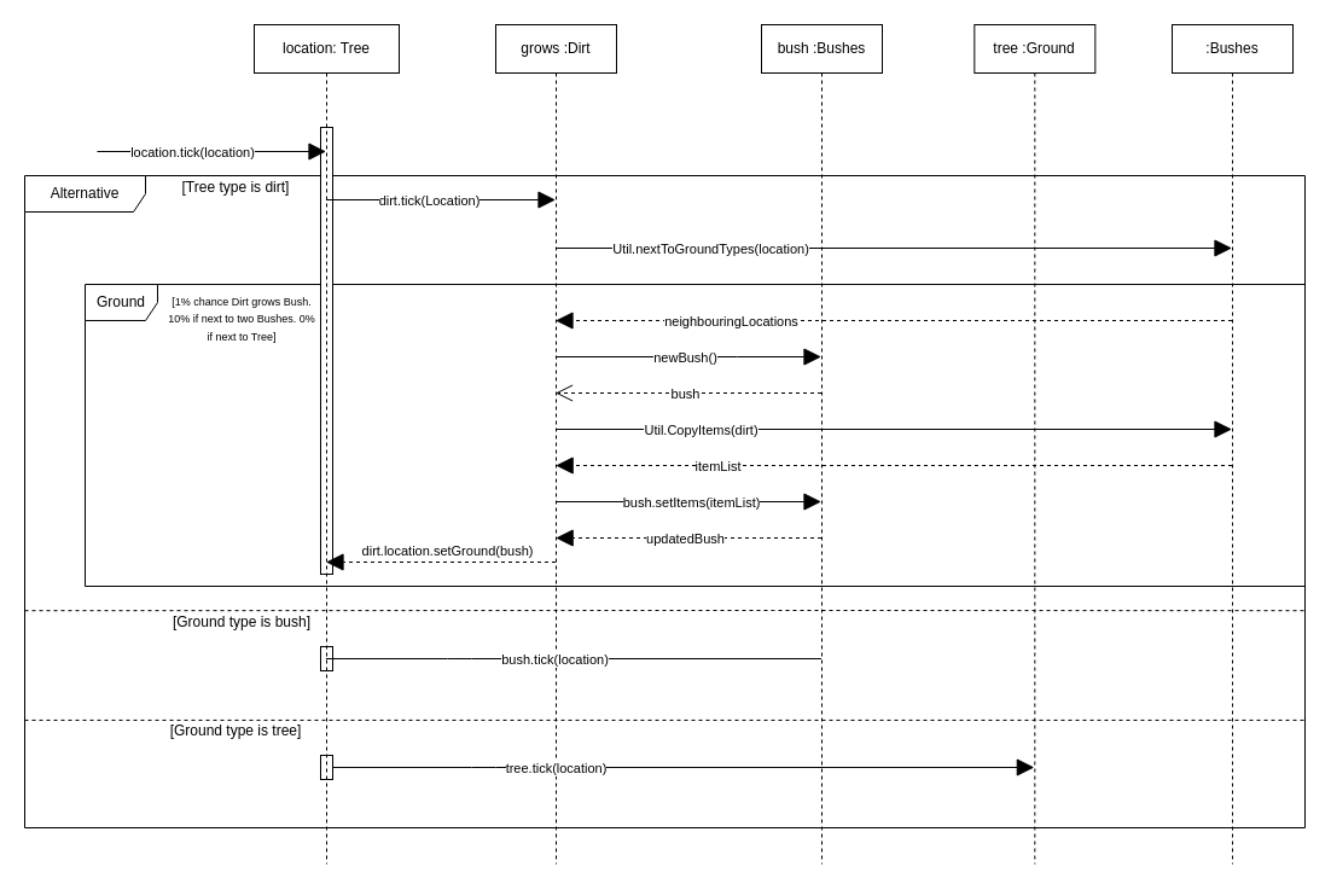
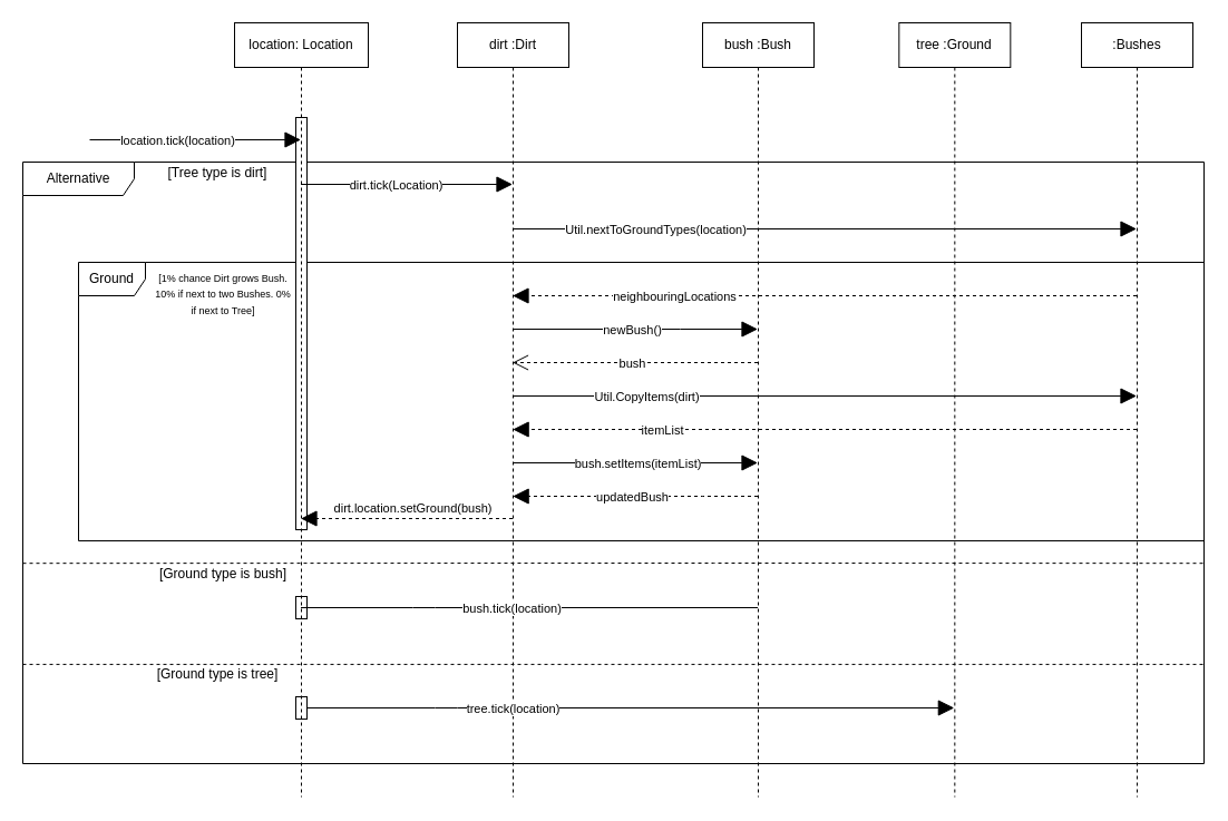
- <mxCell id="6" value="location: Tree" style="shape=umlLifeline;perimeter=lifelinePerimeter;whiteSpace=wrap;html=1;container=0;collapsible=0;recursiveResize=0;outlineConnect=0;" parent="1" vertex="1"><mxGeometry x="210" y="20" width="120" height="695" as="geometry" /></mxCell>
+ <mxCell id="6" value="location: Location" style="shape=umlLifeline;perimeter=lifelinePerimeter;whiteSpace=wrap;html=1;container=0;collapsible=0;recursiveResize=0;outlineConnect=0;" parent="1" vertex="1"><mxGeometry x="210" y="20" width="120" height="695" as="geometry" /></mxCell>
- <mxCell id="9" value="grows :Dirt" style="shape=umlLifeline;perimeter=lifelinePerimeter;whiteSpace=wrap;html=1;container=1;collapsible=0;recursiveResize=0;outlineConnect=0;" parent="1" vertex="1"><mxGeometry x="410" y="20" width="100" height="695" as="geometry" /></mxCell>
+ <mxCell id="9" value="dirt :Dirt" style="shape=umlLifeline;perimeter=lifelinePerimeter;whiteSpace=wrap;html=1;container=1;collapsible=0;recursiveResize=0;outlineConnect=0;" parent="1" vertex="1"><mxGeometry x="410" y="20" width="100" height="695" as="geometry" /></mxCell>
- <mxCell id="11" value="bush :Bushes" style="shape=umlLifeline;perimeter=lifelinePerimeter;whiteSpace=wrap;html=1;container=1;collapsible=0;recursiveResize=0;outlineConnect=0;" parent="1" vertex="1"><mxGeometry x="630" y="20" width="100" height="695" as="geometry" /></mxCell>
+ <mxCell id="11" value="bush :Bush" style="shape=umlLifeline;perimeter=lifelinePerimeter;whiteSpace=wrap;html=1;container=1;collapsible=0;recursiveResize=0;outlineConnect=0;" parent="1" vertex="1"><mxGeometry x="630" y="20" width="100" height="695" as="geometry" /></mxCell>
